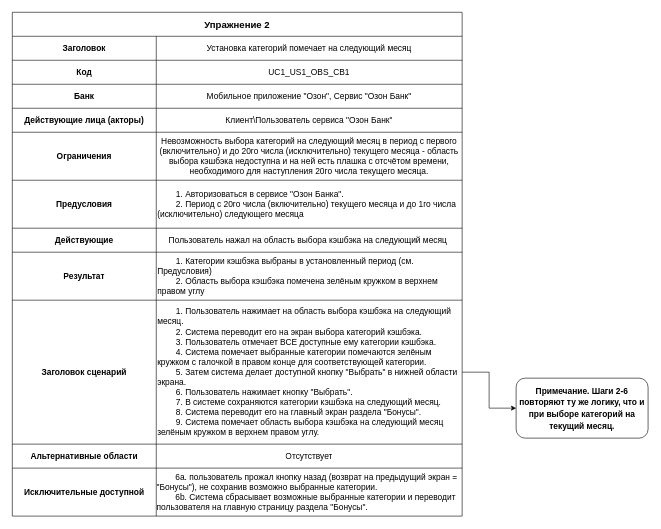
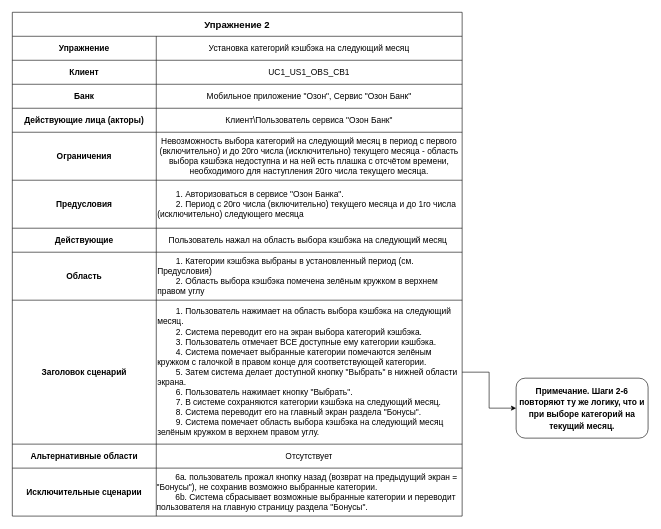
- <mxCell id="5" value="&lt;font style=&quot;font-size: 14px;&quot;&gt;&lt;b&gt;Заголовок&lt;/b&gt;&lt;/font&gt;" style="shape=partialRectangle;html=1;whiteSpace=wrap;connectable=0;strokeColor=inherit;overflow=hidden;fillColor=none;top=0;left=0;bottom=0;right=0;pointerEvents=1;" parent="4" vertex="1"><mxGeometry width="240" height="40" as="geometry"><mxRectangle width="240" height="40" as="alternateBounds" /></mxGeometry></mxCell>
+ <mxCell id="5" value="&lt;font style=&quot;font-size: 14px;&quot;&gt;&lt;b&gt;Упражнение&lt;/b&gt;&lt;/font&gt;" style="shape=partialRectangle;html=1;whiteSpace=wrap;connectable=0;strokeColor=inherit;overflow=hidden;fillColor=none;top=0;left=0;bottom=0;right=0;pointerEvents=1;" parent="4" vertex="1"><mxGeometry width="240" height="40" as="geometry"><mxRectangle width="240" height="40" as="alternateBounds" /></mxGeometry></mxCell>
- <mxCell id="6" value="&lt;font style=&quot;font-size: 14px;&quot;&gt;Установка категорий помечает на следующий месяц&lt;/font&gt;" style="shape=partialRectangle;html=1;whiteSpace=wrap;connectable=0;strokeColor=inherit;overflow=hidden;fillColor=none;top=0;left=0;bottom=0;right=0;pointerEvents=1;" parent="4" vertex="1"><mxGeometry x="240" width="510" height="40" as="geometry"><mxRectangle width="510" height="40" as="alternateBounds" /></mxGeometry></mxCell>
+ <mxCell id="6" value="&lt;font style=&quot;font-size: 14px;&quot;&gt;Установка категорий кэшбэка на следующий месяц&lt;/font&gt;" style="shape=partialRectangle;html=1;whiteSpace=wrap;connectable=0;strokeColor=inherit;overflow=hidden;fillColor=none;top=0;left=0;bottom=0;right=0;pointerEvents=1;" parent="4" vertex="1"><mxGeometry x="240" width="510" height="40" as="geometry"><mxRectangle width="510" height="40" as="alternateBounds" /></mxGeometry></mxCell>
- <mxCell id="8" value="&lt;font style=&quot;font-size: 14px;&quot;&gt;&lt;b&gt;Код&lt;/b&gt;&lt;/font&gt;" style="shape=partialRectangle;html=1;whiteSpace=wrap;connectable=0;strokeColor=inherit;overflow=hidden;fillColor=none;top=0;left=0;bottom=0;right=0;pointerEvents=1;" parent="7" vertex="1"><mxGeometry width="240" height="40" as="geometry"><mxRectangle width="240" height="40" as="alternateBounds" /></mxGeometry></mxCell>
+ <mxCell id="8" value="&lt;font style=&quot;font-size: 14px;&quot;&gt;&lt;b&gt;Клиент&lt;/b&gt;&lt;/font&gt;" style="shape=partialRectangle;html=1;whiteSpace=wrap;connectable=0;strokeColor=inherit;overflow=hidden;fillColor=none;top=0;left=0;bottom=0;right=0;pointerEvents=1;" parent="7" vertex="1"><mxGeometry width="240" height="40" as="geometry"><mxRectangle width="240" height="40" as="alternateBounds" /></mxGeometry></mxCell>
- <mxCell id="26" value="&lt;font style=&quot;font-size: 14px;&quot;&gt;&lt;b&gt;Результат&lt;/b&gt;&lt;/font&gt;" style="shape=partialRectangle;html=1;whiteSpace=wrap;connectable=0;strokeColor=inherit;overflow=hidden;fillColor=none;top=0;left=0;bottom=0;right=0;pointerEvents=1;" parent="25" vertex="1"><mxGeometry width="240" height="80" as="geometry"><mxRectangle width="240" height="80" as="alternateBounds" /></mxGeometry></mxCell>
+ <mxCell id="26" value="&lt;font style=&quot;font-size: 14px;&quot;&gt;&lt;b&gt;Область&lt;/b&gt;&lt;/font&gt;" style="shape=partialRectangle;html=1;whiteSpace=wrap;connectable=0;strokeColor=inherit;overflow=hidden;fillColor=none;top=0;left=0;bottom=0;right=0;pointerEvents=1;" parent="25" vertex="1"><mxGeometry width="240" height="80" as="geometry"><mxRectangle width="240" height="80" as="alternateBounds" /></mxGeometry></mxCell>
- <mxCell id="35" value="&lt;font style=&quot;font-size: 14px;&quot;&gt;&lt;b&gt;Исключительные доступной&lt;/b&gt;&lt;/font&gt;" style="shape=partialRectangle;html=1;whiteSpace=wrap;connectable=0;strokeColor=inherit;overflow=hidden;fillColor=none;top=0;left=0;bottom=0;right=0;pointerEvents=1;" parent="34" vertex="1"><mxGeometry width="240" height="80" as="geometry"><mxRectangle width="240" height="80" as="alternateBounds" /></mxGeometry></mxCell>
+ <mxCell id="35" value="&lt;font style=&quot;font-size: 14px;&quot;&gt;&lt;b&gt;Исключительные сценарии&lt;/b&gt;&lt;/font&gt;" style="shape=partialRectangle;html=1;whiteSpace=wrap;connectable=0;strokeColor=inherit;overflow=hidden;fillColor=none;top=0;left=0;bottom=0;right=0;pointerEvents=1;" parent="34" vertex="1"><mxGeometry width="240" height="80" as="geometry"><mxRectangle width="240" height="80" as="alternateBounds" /></mxGeometry></mxCell>
